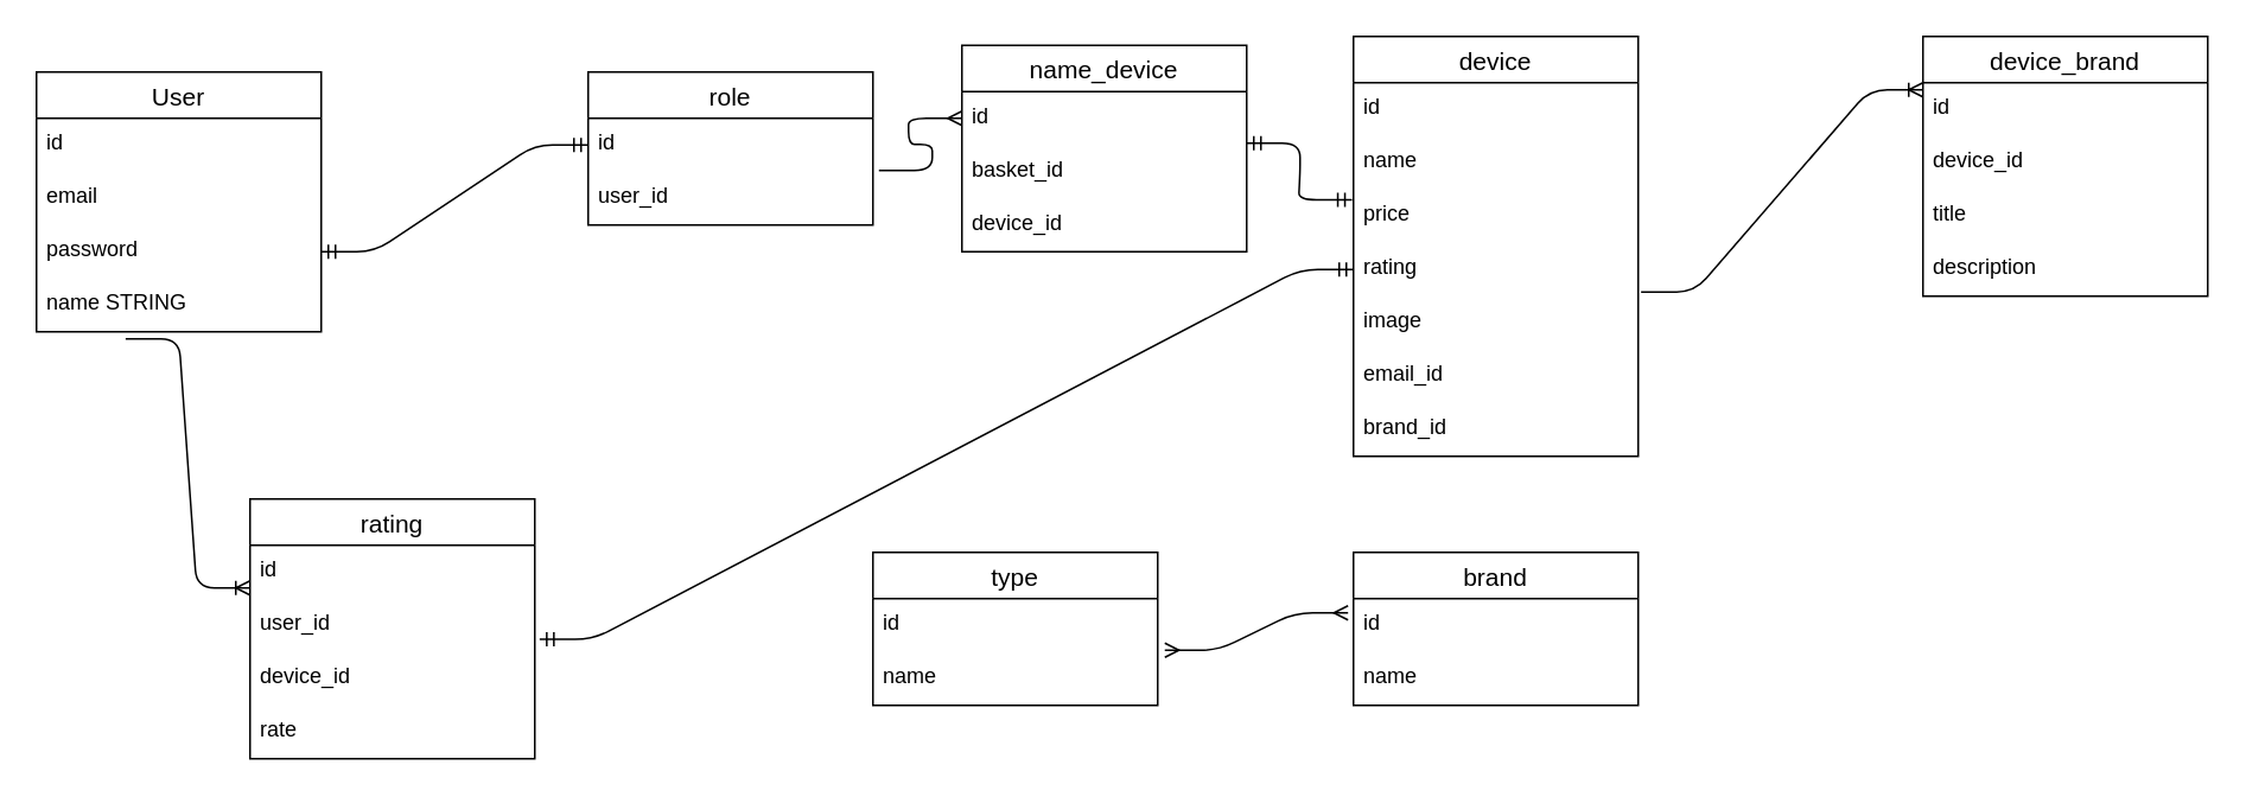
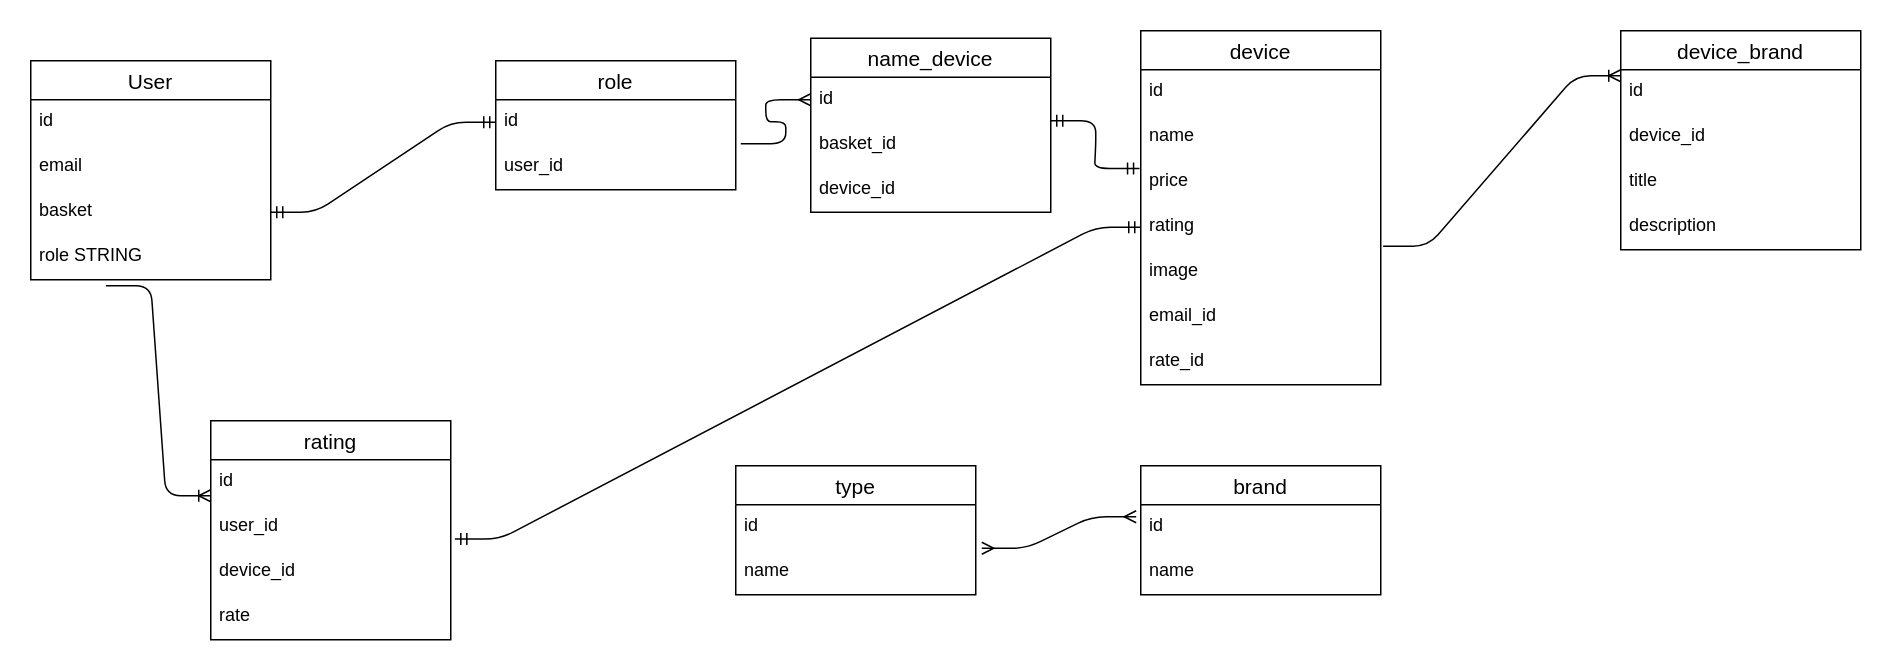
- <mxCell id="5" value="password" style="text;strokeColor=none;fillColor=none;spacingLeft=4;spacingRight=4;overflow=hidden;rotatable=0;points=[[0,0.5],[1,0.5]];portConstraint=eastwest;fontSize=12;" vertex="1" parent="2"><mxGeometry y="86" width="160" height="30" as="geometry" /></mxCell>
+ <mxCell id="5" value="basket" style="text;strokeColor=none;fillColor=none;spacingLeft=4;spacingRight=4;overflow=hidden;rotatable=0;points=[[0,0.5],[1,0.5]];portConstraint=eastwest;fontSize=12;" vertex="1" parent="2"><mxGeometry y="86" width="160" height="30" as="geometry" /></mxCell>
- <mxCell id="6" value="name STRING" style="text;strokeColor=none;fillColor=none;spacingLeft=4;spacingRight=4;overflow=hidden;rotatable=0;points=[[0,0.5],[1,0.5]];portConstraint=eastwest;fontSize=12;" vertex="1" parent="2"><mxGeometry y="116" width="160" height="30" as="geometry" /></mxCell>
+ <mxCell id="6" value="role STRING" style="text;strokeColor=none;fillColor=none;spacingLeft=4;spacingRight=4;overflow=hidden;rotatable=0;points=[[0,0.5],[1,0.5]];portConstraint=eastwest;fontSize=12;" vertex="1" parent="2"><mxGeometry y="116" width="160" height="30" as="geometry" /></mxCell>
- <mxCell id="18" value="brand_id" style="text;strokeColor=none;fillColor=none;spacingLeft=4;spacingRight=4;overflow=hidden;rotatable=0;points=[[0,0.5],[1,0.5]];portConstraint=eastwest;fontSize=12;" vertex="1" parent="11"><mxGeometry y="206" width="160" height="30" as="geometry" /></mxCell>
+ <mxCell id="18" value="rate_id" style="text;strokeColor=none;fillColor=none;spacingLeft=4;spacingRight=4;overflow=hidden;rotatable=0;points=[[0,0.5],[1,0.5]];portConstraint=eastwest;fontSize=12;" vertex="1" parent="11"><mxGeometry y="206" width="160" height="30" as="geometry" /></mxCell>
